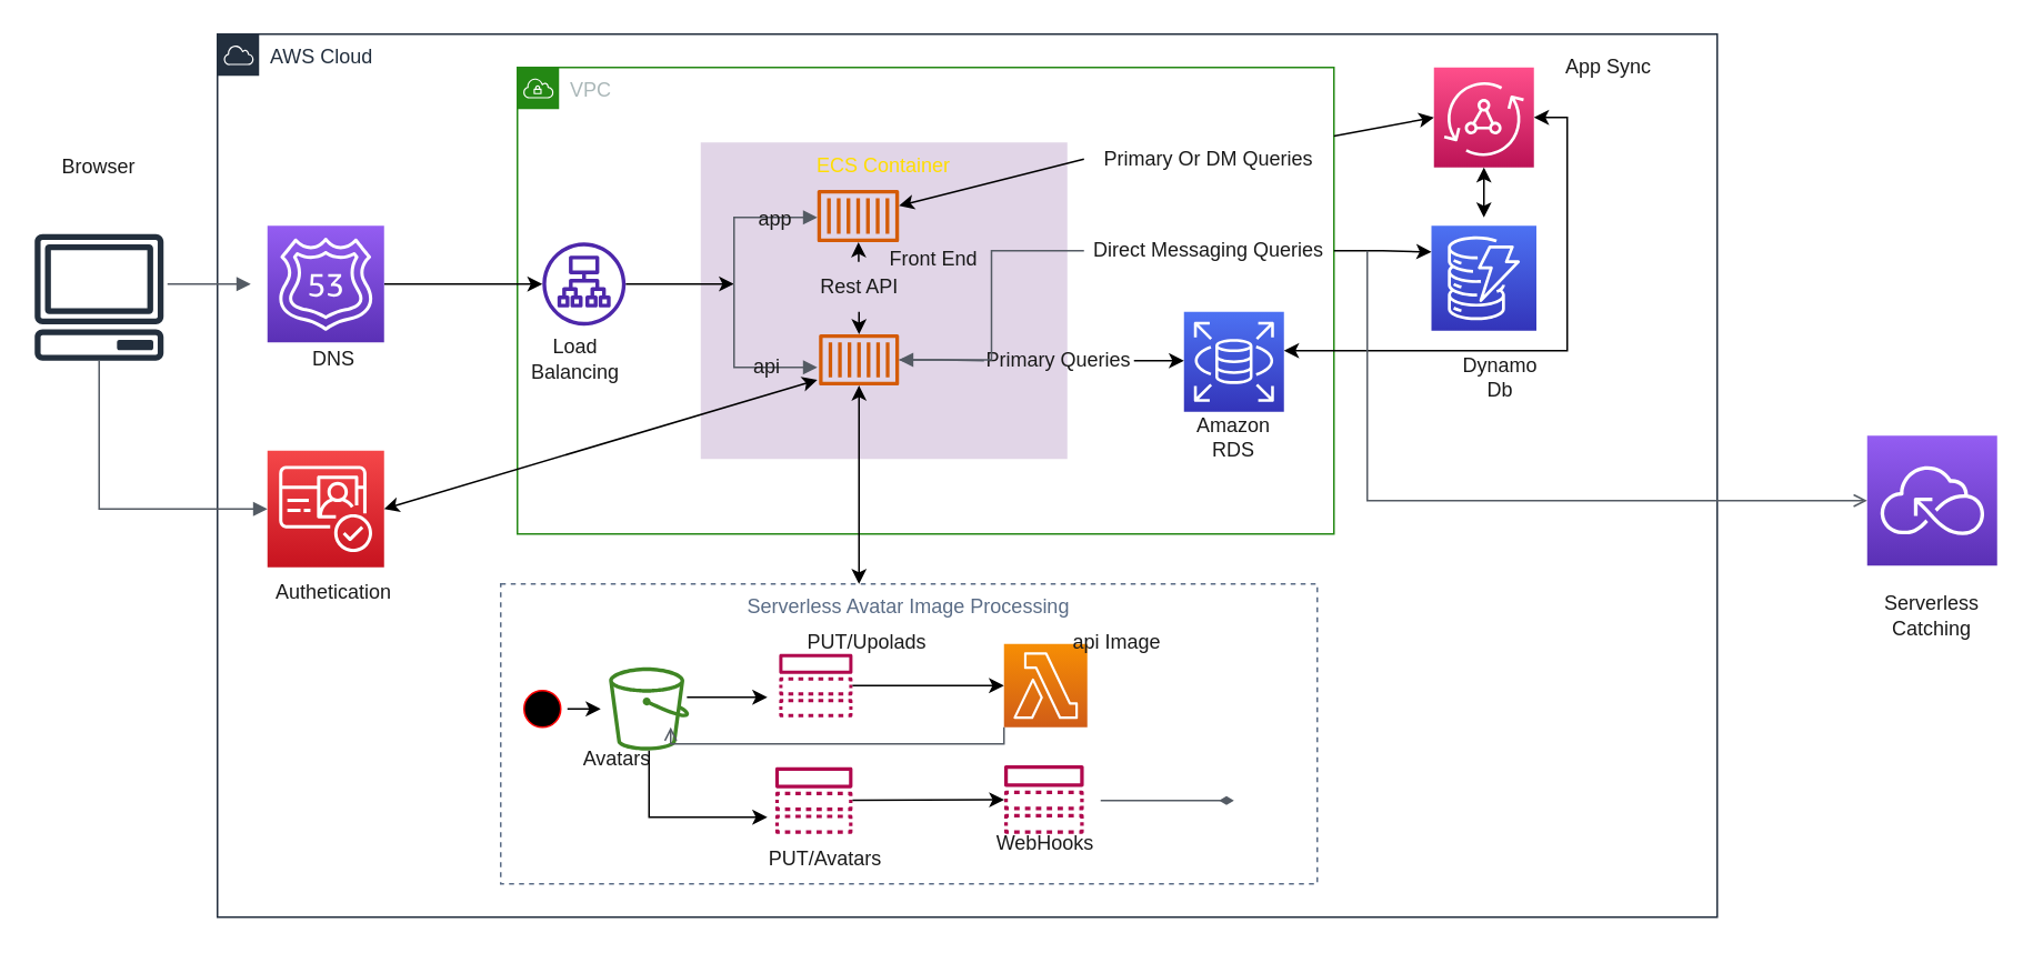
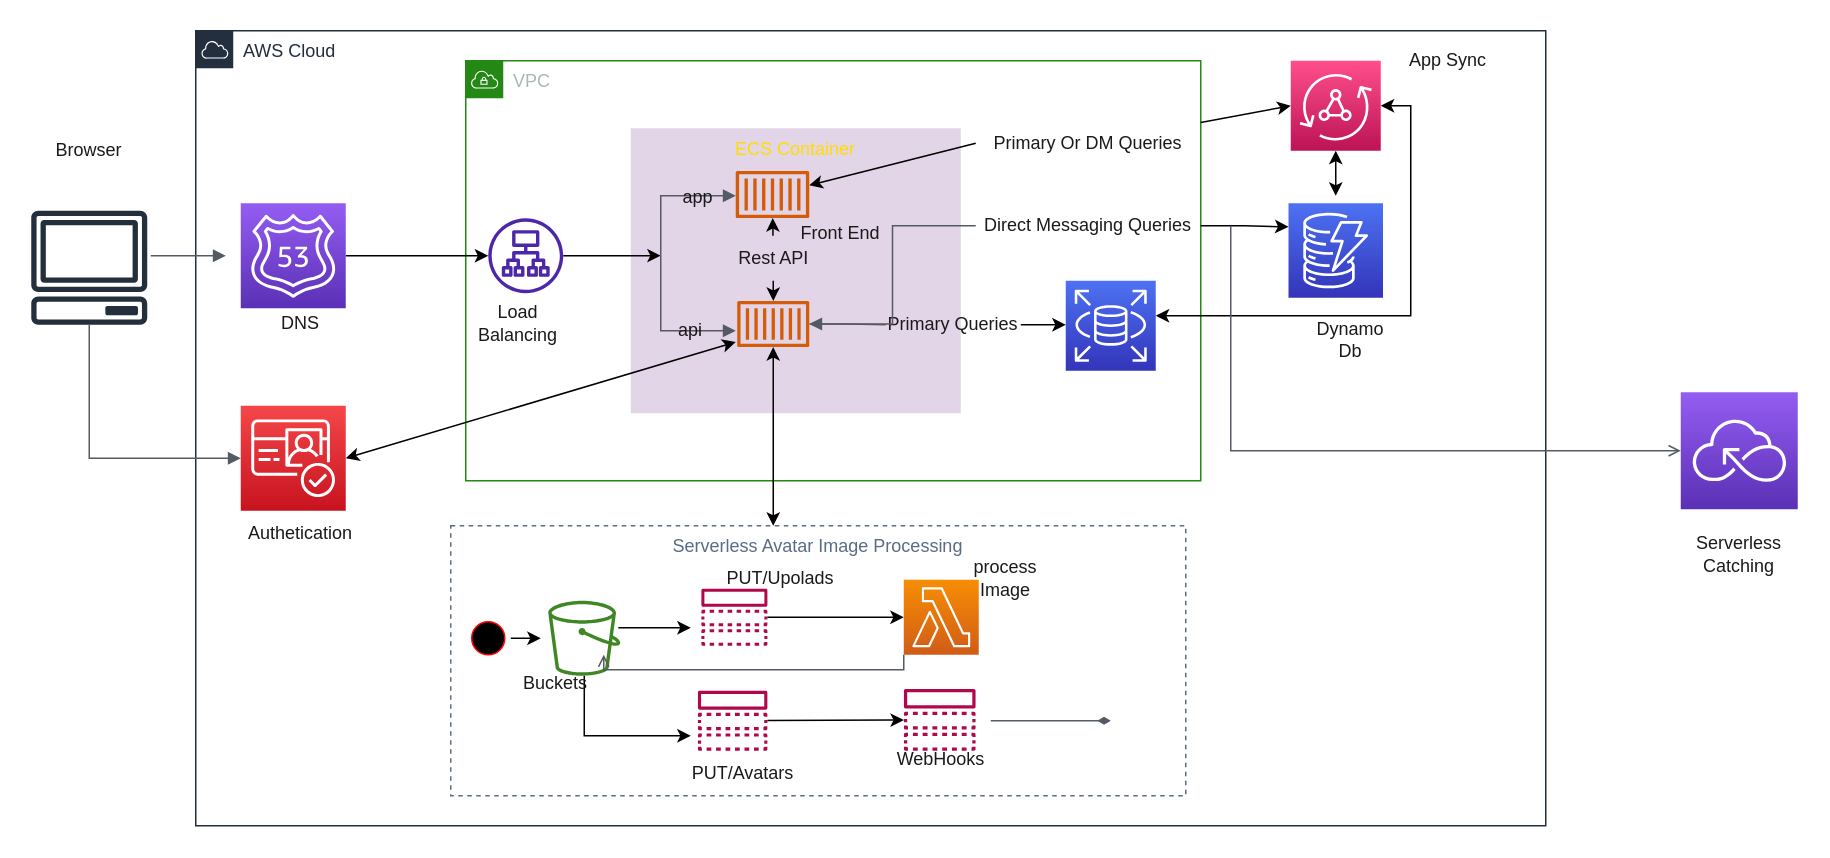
- <mxCell id="25" value="Amazon RDS" style="text;html=1;strokeColor=none;fillColor=none;align=center;verticalAlign=middle;whiteSpace=wrap;rounded=0;fontColor=#1a1a1a;" vertex="1" parent="3"><mxGeometry x="400" y="206.65" width="60" height="30" as="geometry" /></mxCell>
- <mxCell id="59" value="api Image" style="text;html=1;strokeColor=none;fillColor=none;align=center;verticalAlign=middle;whiteSpace=wrap;rounded=0;fontColor=#1a1a1a;" vertex="1" parent="2"><mxGeometry x="510" y="350" width="60" height="30" as="geometry" /></mxCell>
+ <mxCell id="59" value="process Image" style="text;html=1;strokeColor=none;fillColor=none;align=center;verticalAlign=middle;whiteSpace=wrap;rounded=0;fontColor=#1a1a1a;" vertex="1" parent="2"><mxGeometry x="510" y="350" width="60" height="30" as="geometry" /></mxCell>
- <mxCell id="56" value="Avatars" style="text;html=1;strokeColor=none;fillColor=none;align=center;verticalAlign=middle;whiteSpace=wrap;rounded=0;fontColor=#1a1a1a;" vertex="1" parent="2"><mxGeometry x="210" y="420" width="60" height="30" as="geometry" /></mxCell>
+ <mxCell id="56" value="Buckets" style="text;html=1;strokeColor=none;fillColor=none;align=center;verticalAlign=middle;whiteSpace=wrap;rounded=0;fontColor=#1a1a1a;" vertex="1" parent="2"><mxGeometry x="210" y="420" width="60" height="30" as="geometry" /></mxCell>
